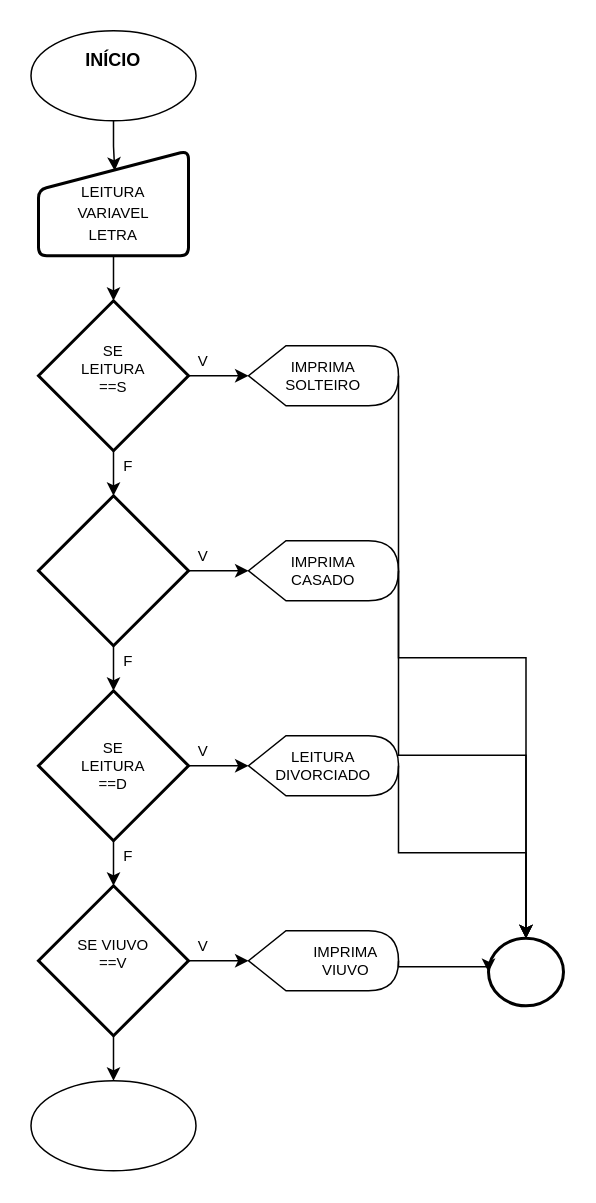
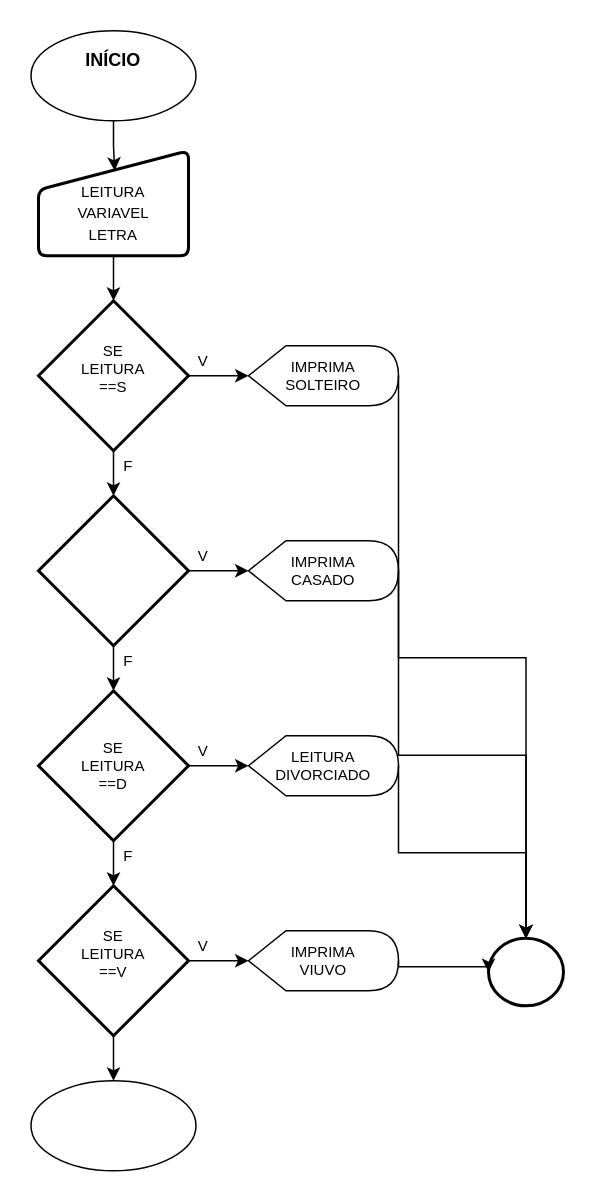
- <mxCell id="34" value="SE VIUVO ==V" style="text;html=1;align=center;verticalAlign=middle;whiteSpace=wrap;rounded=0;fontSize=10;" vertex="1" parent="1"><mxGeometry x="45" y="620" width="60" height="30" as="geometry" /></mxCell>
+ <mxCell id="34" value="SE LEITURA ==V" style="text;html=1;align=center;verticalAlign=middle;whiteSpace=wrap;rounded=0;fontSize=10;" vertex="1" parent="1"><mxGeometry x="45" y="620" width="60" height="30" as="geometry" /></mxCell>
- <mxCell id="33" value="IMPRIMA VIUVO" style="text;html=1;align=center;verticalAlign=middle;whiteSpace=wrap;rounded=0;fontSize=10;" vertex="1" parent="1"><mxGeometry x="200" y="625" width="60" height="30" as="geometry" /></mxCell>
+ <mxCell id="33" value="IMPRIMA VIUVO" style="text;html=1;align=center;verticalAlign=middle;whiteSpace=wrap;rounded=0;fontSize=10;" vertex="1" parent="1"><mxGeometry x="185" y="625" width="60" height="30" as="geometry" /></mxCell>
